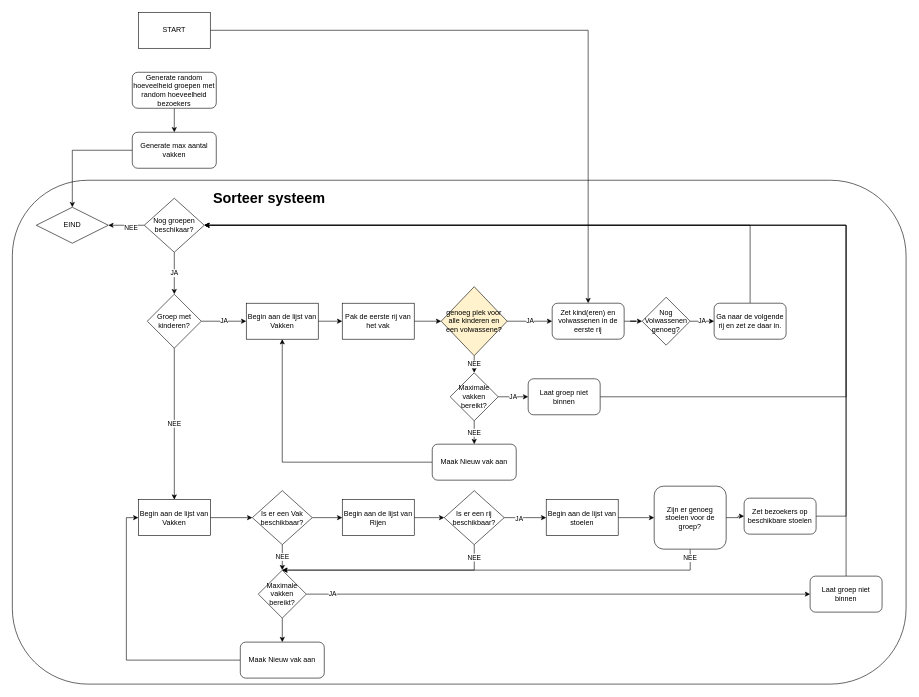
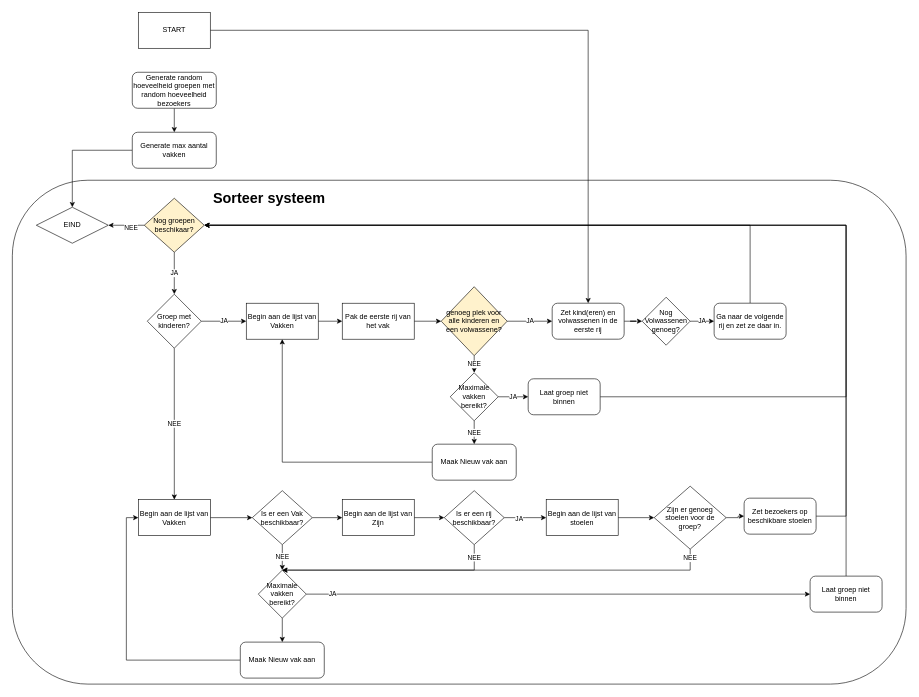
- <mxCell id="12" value="Nog groepen beschikaar?" style="rhombus;whiteSpace=wrap;html=1;" vertex="1" parent="1"><mxGeometry x="240" y="330" width="100" height="90" as="geometry" /></mxCell>
+ <mxCell id="12" value="Nog groepen beschikaar?" style="rhombus;whiteSpace=wrap;html=1;fillColor=#fff2cc;" vertex="1" parent="1"><mxGeometry x="240" y="330" width="100" height="90" as="geometry" /></mxCell>
- <mxCell id="23" value="Begin aan de lijst van Rijen" style="rounded=0;whiteSpace=wrap;html=1;" vertex="1" parent="1"><mxGeometry x="570.06" y="832.5" width="120" height="60" as="geometry" /></mxCell>
+ <mxCell id="23" value="Begin aan de lijst van Zijn" style="rounded=0;whiteSpace=wrap;html=1;" vertex="1" parent="1"><mxGeometry x="570.06" y="832.5" width="120" height="60" as="geometry" /></mxCell>
- <mxCell id="36" value="Zijn er genoeg stoelen voor de groep?" style="whiteSpace=wrap;html=1;rounded=1;" vertex="1" parent="1"><mxGeometry x="1090.06" y="810" width="120" height="105" as="geometry" /></mxCell>
+ <mxCell id="36" value="Zijn er genoeg stoelen voor de groep?" style="rhombus;whiteSpace=wrap;html=1;" vertex="1" parent="1"><mxGeometry x="1090.06" y="810" width="120" height="105" as="geometry" /></mxCell>
